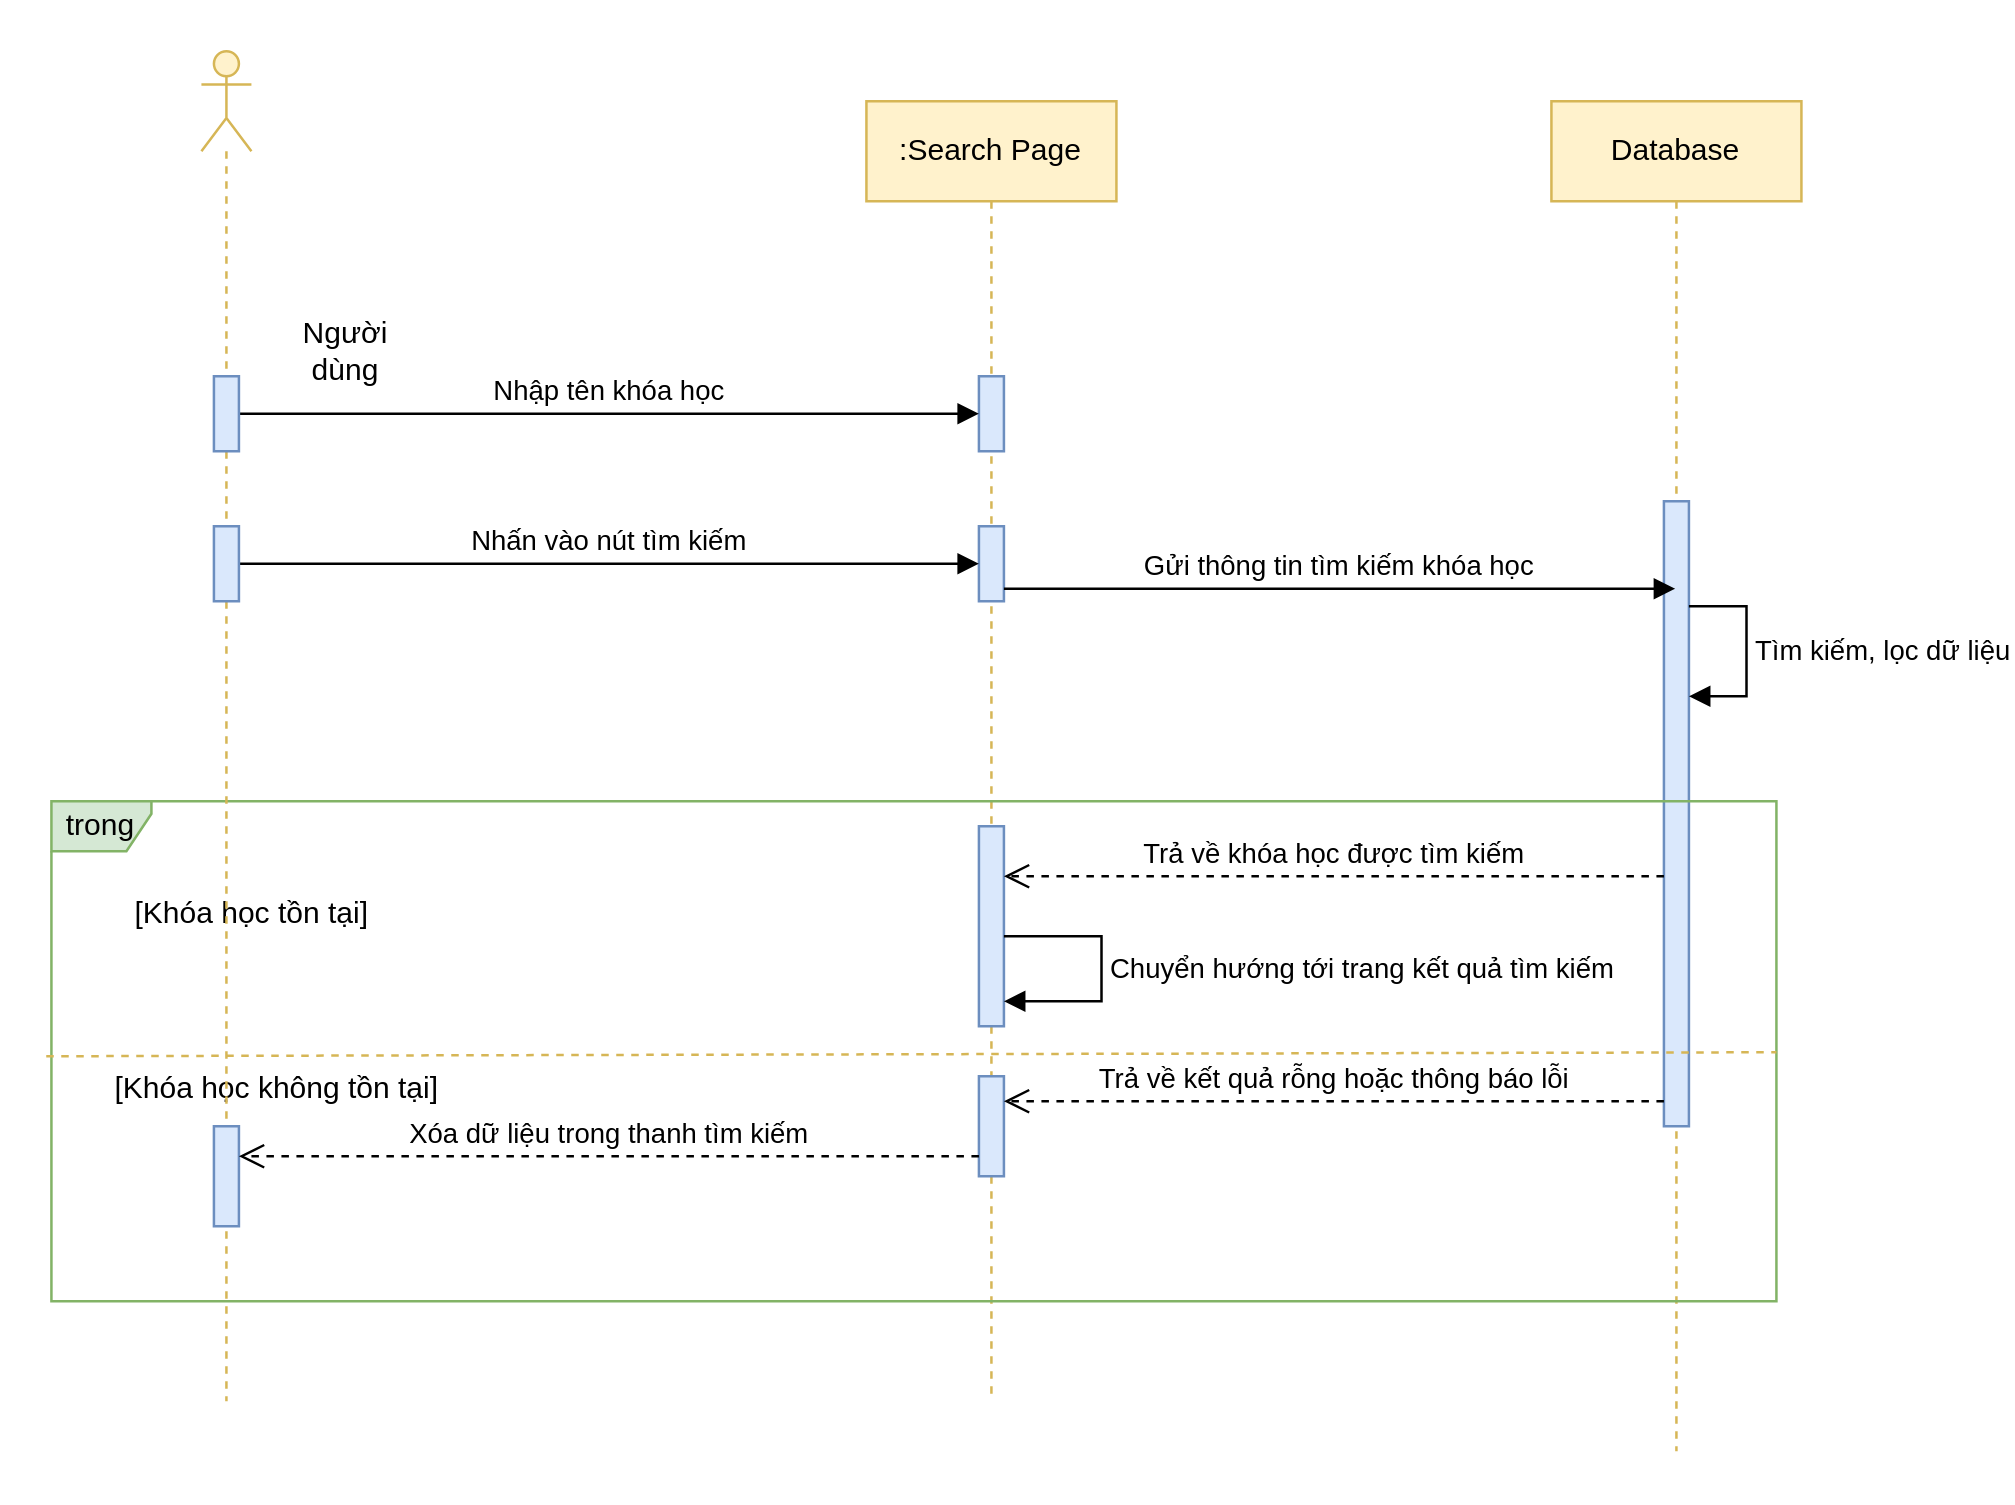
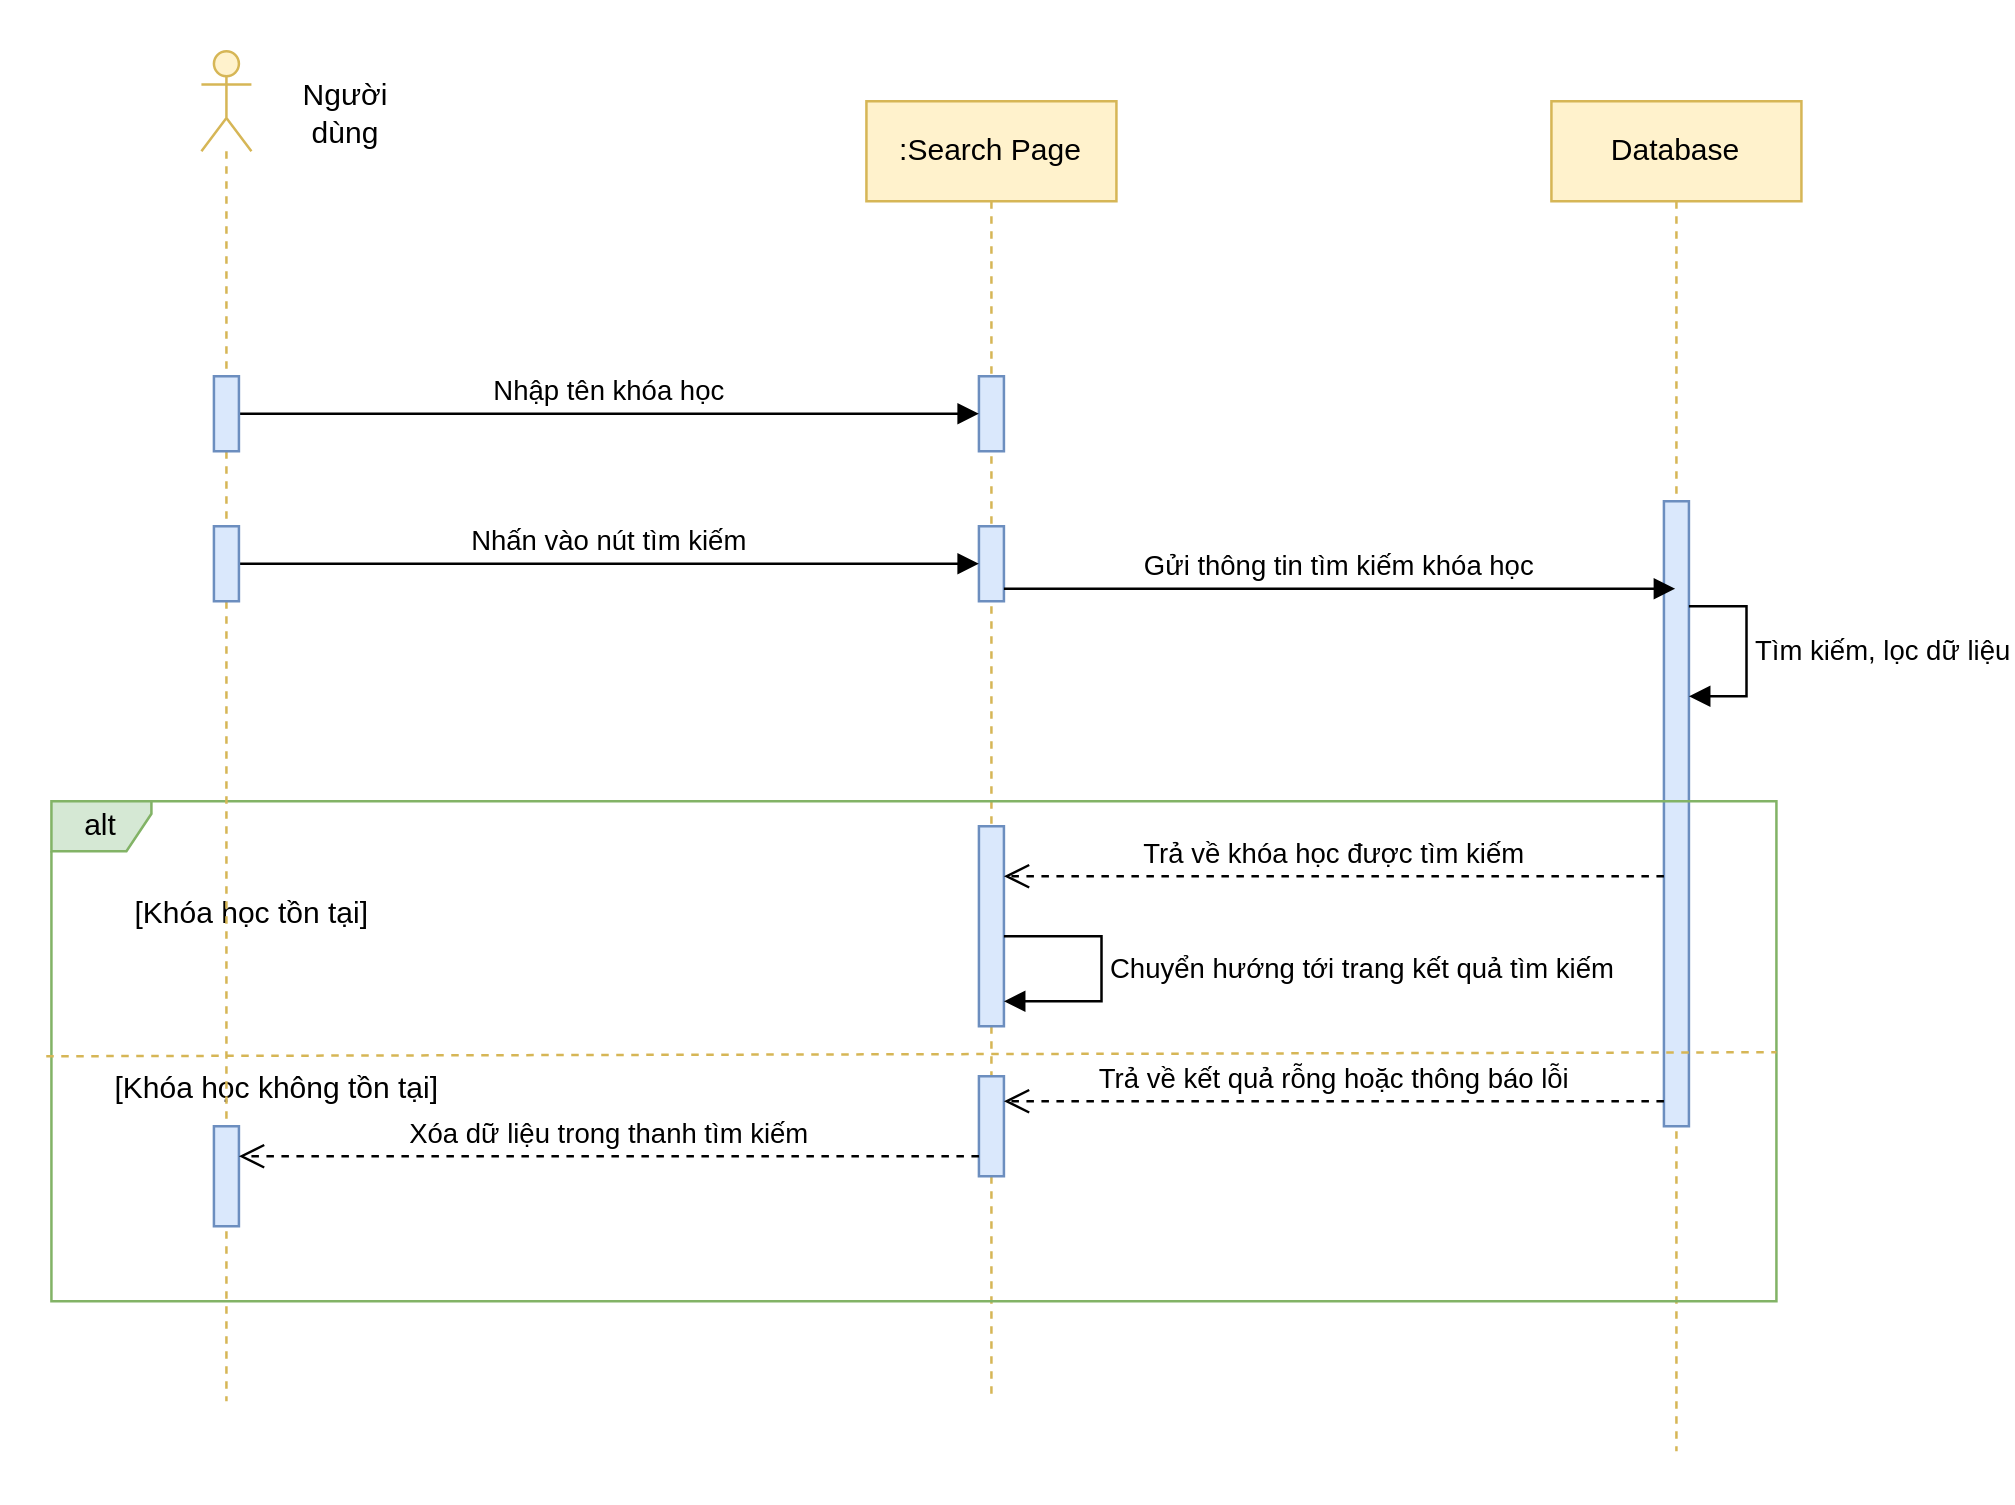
- <mxCell id="25" value="Người dùng" style="text;html=1;strokeColor=none;fillColor=none;align=center;verticalAlign=middle;whiteSpace=wrap;rounded=0;" parent="1" vertex="1"><mxGeometry x="108" y="125" width="60" height="30" as="geometry" /></mxCell>
+ <mxCell id="25" value="Người dùng" style="text;html=1;strokeColor=none;fillColor=none;align=center;verticalAlign=middle;whiteSpace=wrap;rounded=0;" parent="1" vertex="1"><mxGeometry x="108" y="30" width="60" height="30" as="geometry" /></mxCell>
- <mxCell id="11" value="trong" style="shape=umlFrame;whiteSpace=wrap;html=1;pointerEvents=0;width=40;height=20;fillColor=#d5e8d4;strokeColor=#82b366;" parent="1" vertex="1"><mxGeometry x="20.07" y="320" width="690" height="200" as="geometry" /></mxCell>
+ <mxCell id="11" value="alt" style="shape=umlFrame;whiteSpace=wrap;html=1;pointerEvents=0;width=40;height=20;fillColor=#d5e8d4;strokeColor=#82b366;" parent="1" vertex="1"><mxGeometry x="20.07" y="320" width="690" height="200" as="geometry" /></mxCell>
